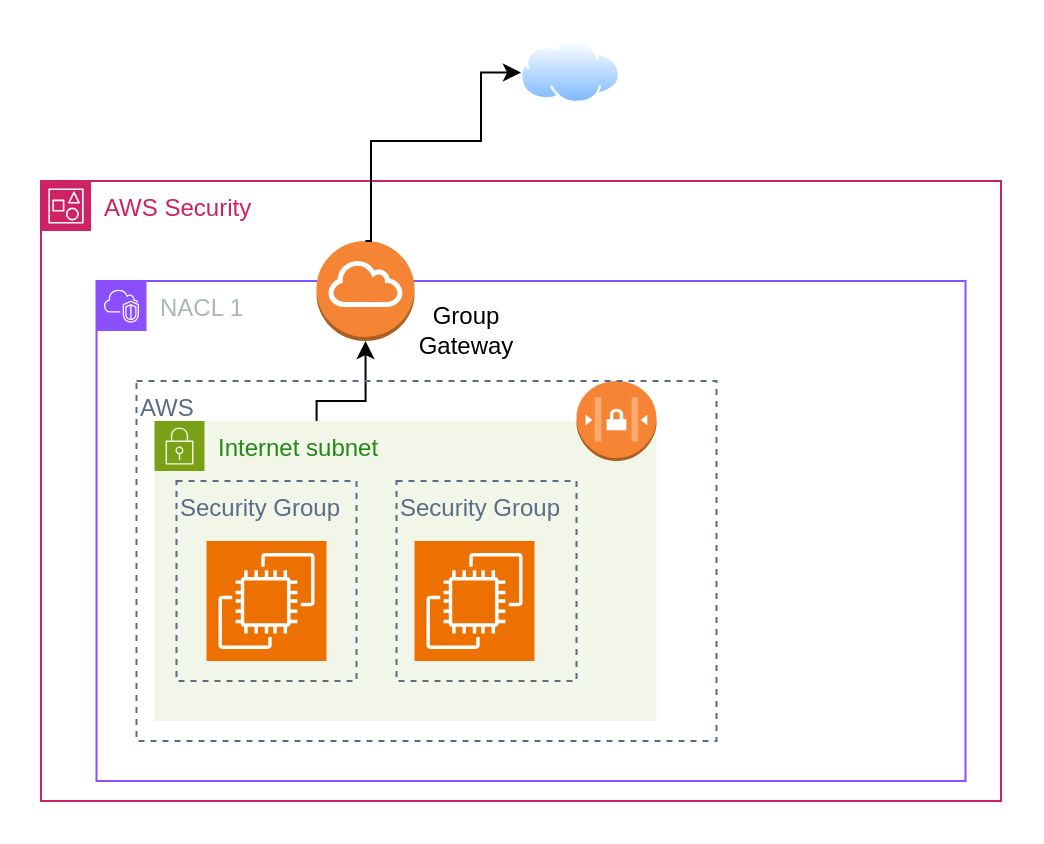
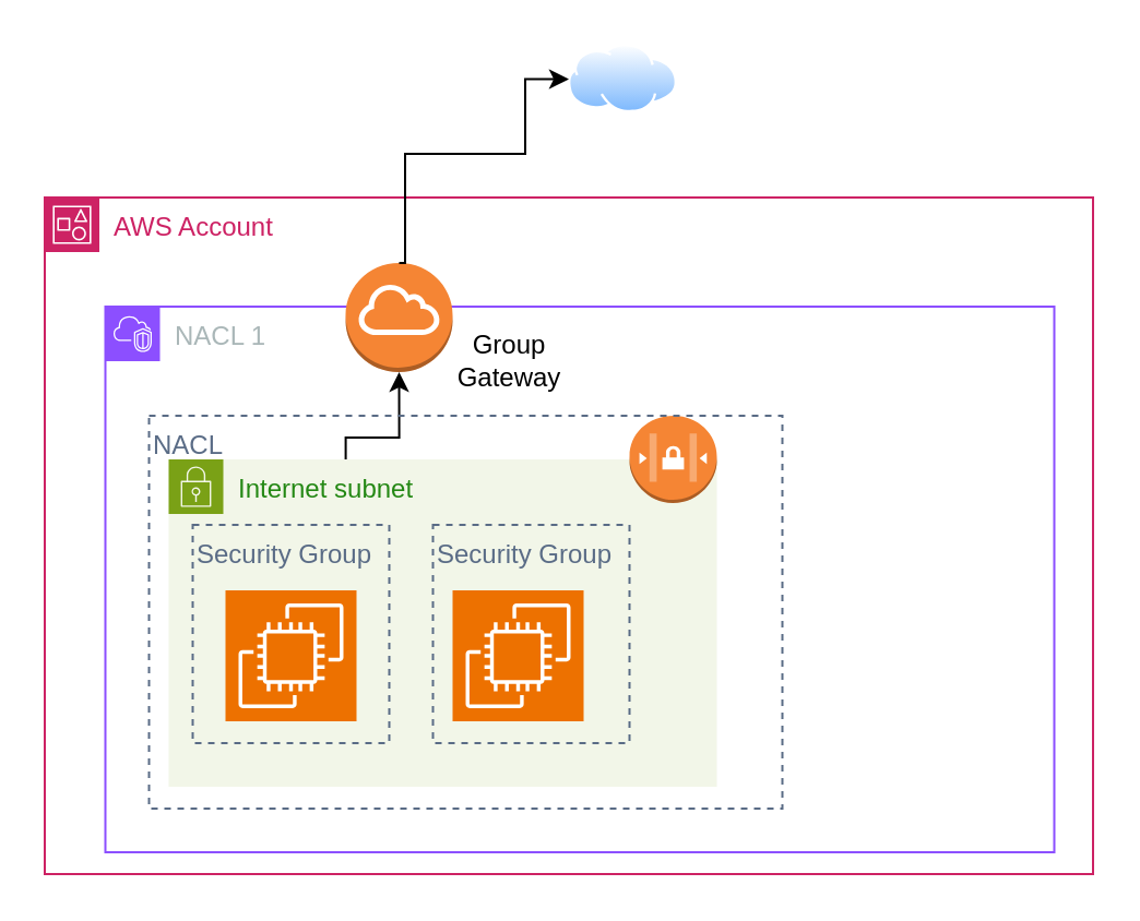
- <mxCell id="2" value="AWS Security" style="points=[[0,0],[0.25,0],[0.5,0],[0.75,0],[1,0],[1,0.25],[1,0.5],[1,0.75],[1,1],[0.75,1],[0.5,1],[0.25,1],[0,1],[0,0.75],[0,0.5],[0,0.25]];outlineConnect=0;gradientColor=none;html=1;whiteSpace=wrap;fontSize=12;fontStyle=0;container=1;pointerEvents=0;collapsible=0;recursiveResize=0;shape=mxgraph.aws4.group;grIcon=mxgraph.aws4.group_account;strokeColor=#CD2264;fillColor=none;verticalAlign=top;align=left;spacingLeft=30;fontColor=#CD2264;dashed=0;" vertex="1" parent="1"><mxGeometry x="20" y="90" width="480" height="310" as="geometry" /></mxCell>
+ <mxCell id="2" value="AWS Account" style="points=[[0,0],[0.25,0],[0.5,0],[0.75,0],[1,0],[1,0.25],[1,0.5],[1,0.75],[1,1],[0.75,1],[0.5,1],[0.25,1],[0,1],[0,0.75],[0,0.5],[0,0.25]];outlineConnect=0;gradientColor=none;html=1;whiteSpace=wrap;fontSize=12;fontStyle=0;container=1;pointerEvents=0;collapsible=0;recursiveResize=0;shape=mxgraph.aws4.group;grIcon=mxgraph.aws4.group_account;strokeColor=#CD2264;fillColor=none;verticalAlign=top;align=left;spacingLeft=30;fontColor=#CD2264;dashed=0;" vertex="1" parent="1"><mxGeometry x="20" y="90" width="480" height="310" as="geometry" /></mxCell>
- <mxCell id="11" value="AWS" style="fillColor=none;strokeColor=#5A6C86;dashed=1;verticalAlign=top;fontStyle=0;fontColor=#5A6C86;whiteSpace=wrap;html=1;align=left;" vertex="1" parent="3"><mxGeometry x="20" y="50" width="290" height="180" as="geometry" /></mxCell>
+ <mxCell id="11" value="NACL" style="fillColor=none;strokeColor=#5A6C86;dashed=1;verticalAlign=top;fontStyle=0;fontColor=#5A6C86;whiteSpace=wrap;html=1;align=left;" vertex="1" parent="3"><mxGeometry x="20" y="50" width="290" height="180" as="geometry" /></mxCell>
